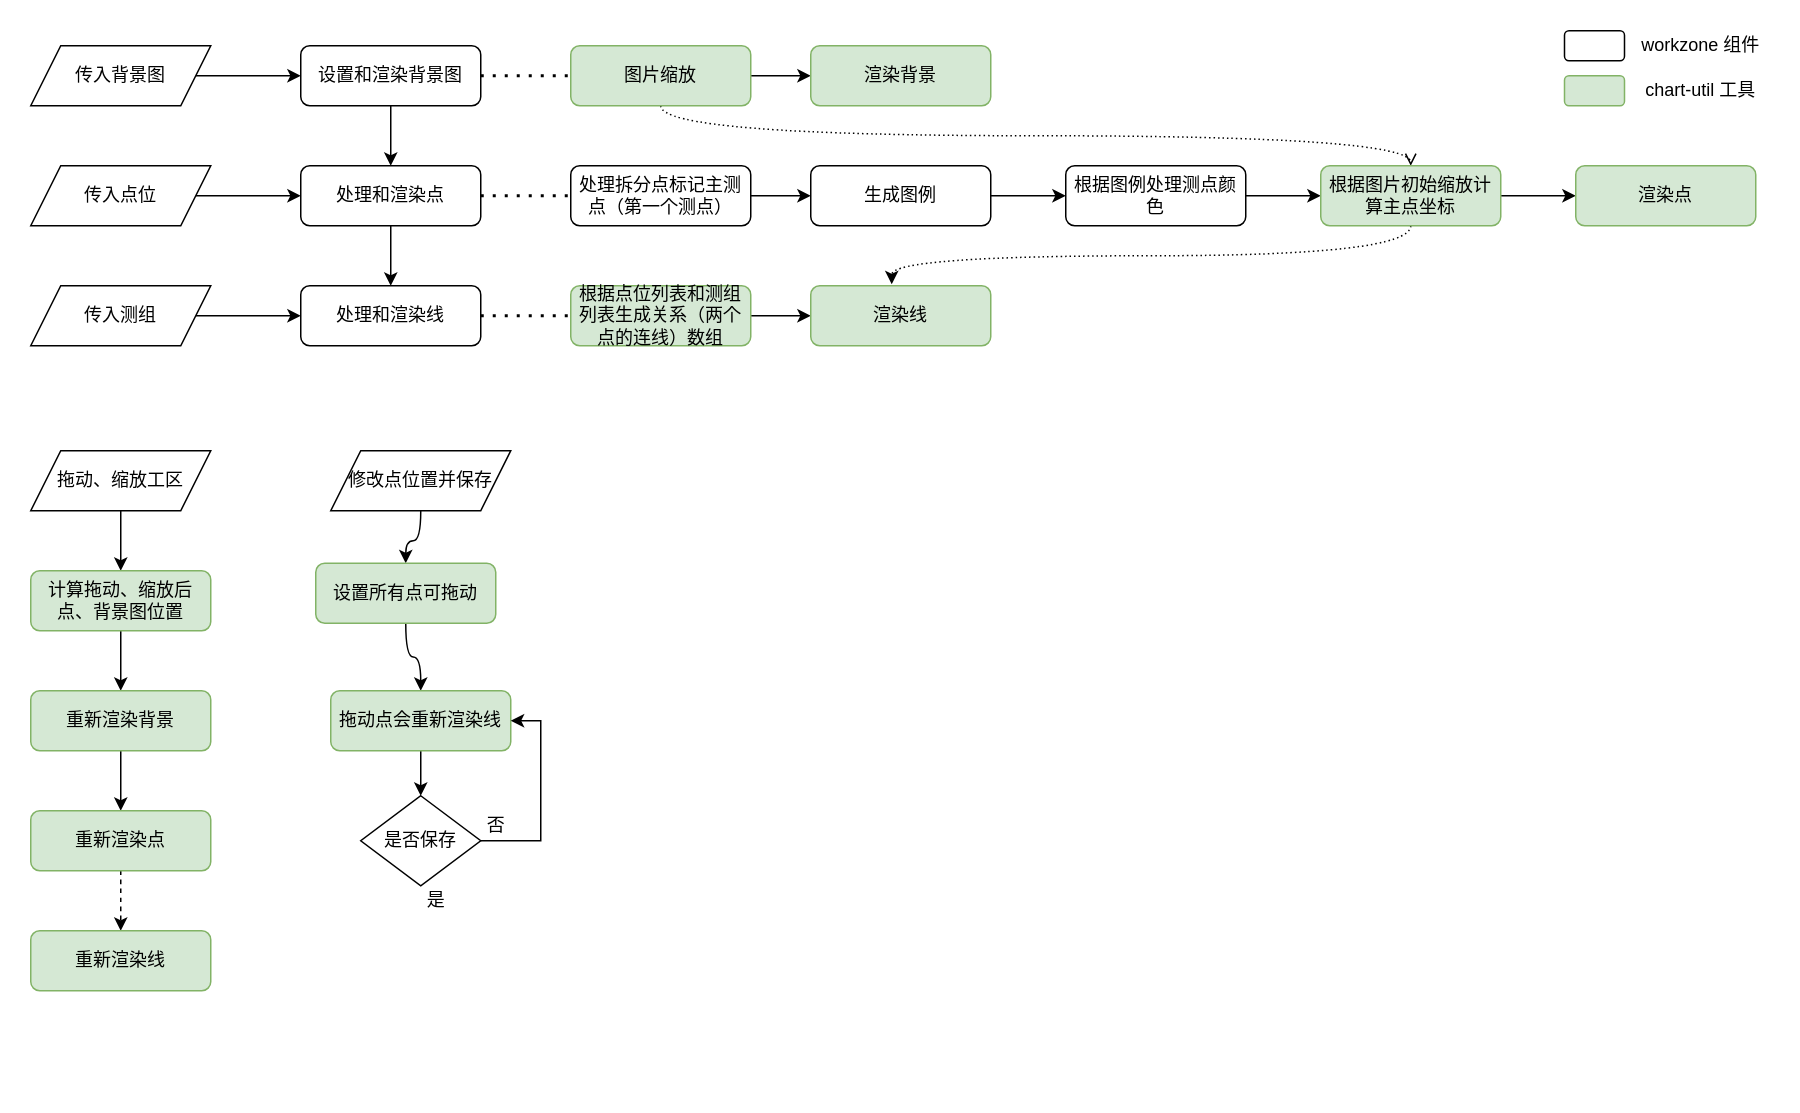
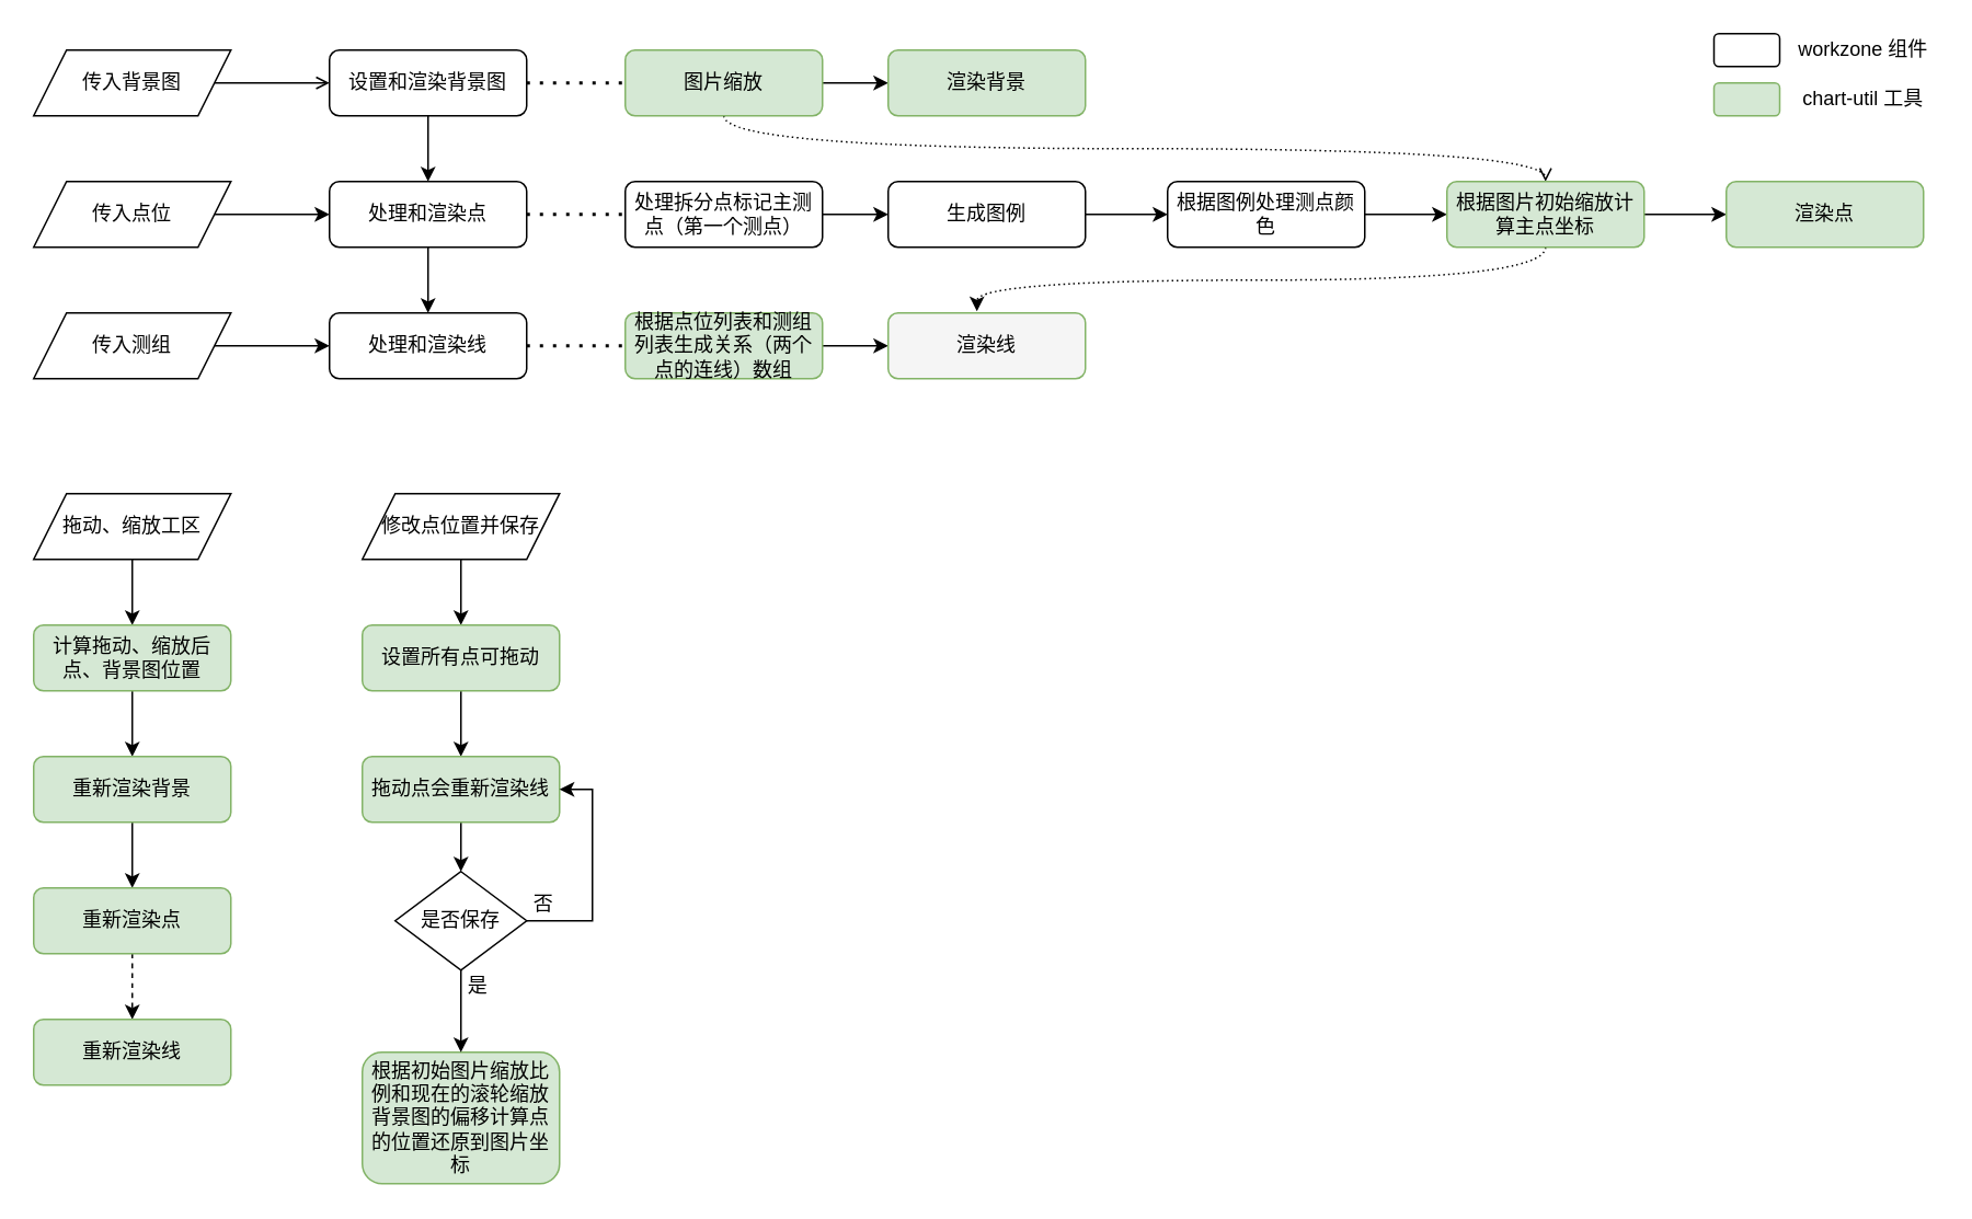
- <mxCell id="7" style="edgeStyle=orthogonalEdgeStyle;rounded=0;orthogonalLoop=1;jettySize=auto;html=1;entryX=0;entryY=0.5;entryDx=0;entryDy=0;" edge="1" parent="1" source="8" target="3"><mxGeometry relative="1" as="geometry" /></mxCell>
+ <mxCell id="7" style="edgeStyle=orthogonalEdgeStyle;rounded=0;orthogonalLoop=1;jettySize=auto;html=1;entryX=0;entryY=0.5;entryDx=0;entryDy=0;endArrow=open;" edge="1" parent="1" source="8" target="3"><mxGeometry relative="1" as="geometry" /></mxCell>
- <mxCell id="31" value="渲染线" style="rounded=1;whiteSpace=wrap;html=1;fontSize=12;glass=0;strokeWidth=1;shadow=0;fillColor=#d5e8d4;strokeColor=#82b366;" vertex="1" parent="1"><mxGeometry x="540" y="190" width="120" height="40" as="geometry" /></mxCell>
+ <mxCell id="31" value="渲染线" style="rounded=1;whiteSpace=wrap;html=1;fontSize=12;glass=0;strokeWidth=1;shadow=0;fillColor=#f5f5f5;strokeColor=#82b366;" vertex="1" parent="1"><mxGeometry x="540" y="190" width="120" height="40" as="geometry" /></mxCell>
- <mxCell id="49" value="设置所有点可拖动" style="rounded=1;whiteSpace=wrap;html=1;fontSize=12;glass=0;strokeWidth=1;shadow=0;fillColor=#d5e8d4;strokeColor=#82b366;" vertex="1" parent="1"><mxGeometry x="210" y="375" width="120" height="40" as="geometry" /></mxCell>
+ <mxCell id="49" value="设置所有点可拖动" style="rounded=1;whiteSpace=wrap;html=1;fontSize=12;glass=0;strokeWidth=1;shadow=0;fillColor=#d5e8d4;strokeColor=#82b366;" vertex="1" parent="1"><mxGeometry x="220" y="380" width="120" height="40" as="geometry" /></mxCell>
+ <mxCell id="53" style="edgeStyle=orthogonalEdgeStyle;curved=1;rounded=0;orthogonalLoop=1;jettySize=auto;html=1;" edge="1" parent="1" source="55" target="52"><mxGeometry relative="1" as="geometry" /></mxCell>
+ <mxCell id="52" value="根据初始图片缩放比例和现在的滚轮缩放背景图的偏移计算点的位置还原到图片坐标" style="rounded=1;whiteSpace=wrap;html=1;fontSize=12;glass=0;strokeWidth=1;shadow=0;fillColor=#d5e8d4;strokeColor=#82b366;" vertex="1" parent="1"><mxGeometry x="220" y="640" width="120" height="80" as="geometry" /></mxCell>
